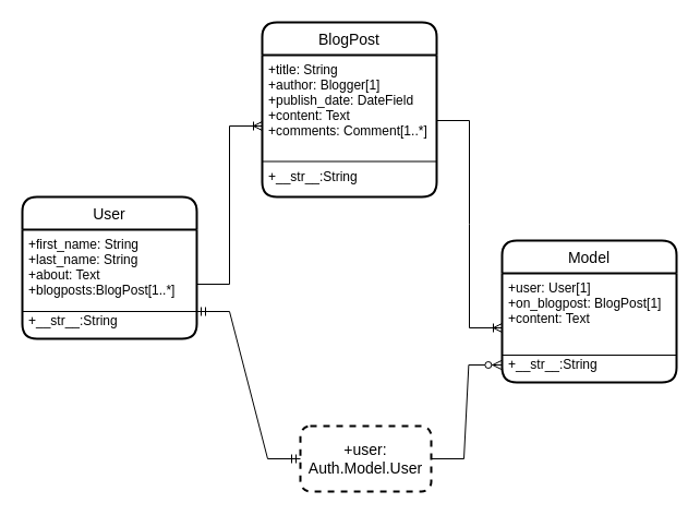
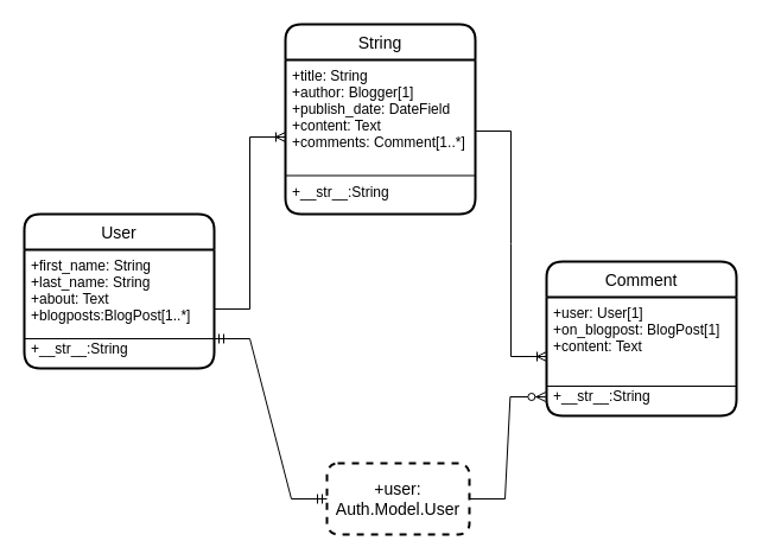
- <mxCell id="5" value="BlogPost" style="swimlane;childLayout=stackLayout;horizontal=1;startSize=30;horizontalStack=0;rounded=1;fontSize=14;fontStyle=0;strokeWidth=2;resizeParent=0;resizeLast=1;shadow=0;dashed=0;align=center;strokeColor=#000000;" vertex="1" parent="1"><mxGeometry x="240" y="20" width="160" height="160" as="geometry" /></mxCell>
+ <mxCell id="5" value="String" style="swimlane;childLayout=stackLayout;horizontal=1;startSize=30;horizontalStack=0;rounded=1;fontSize=14;fontStyle=0;strokeWidth=2;resizeParent=0;resizeLast=1;shadow=0;dashed=0;align=center;strokeColor=#000000;" vertex="1" parent="1"><mxGeometry x="240" y="20" width="160" height="160" as="geometry" /></mxCell>
- <mxCell id="9" value="Model" style="swimlane;childLayout=stackLayout;horizontal=1;startSize=30;horizontalStack=0;rounded=1;fontSize=14;fontStyle=0;strokeWidth=2;resizeParent=0;resizeLast=1;shadow=0;dashed=0;align=center;strokeColor=#000000;" vertex="1" parent="1"><mxGeometry x="460" y="220" width="160" height="130" as="geometry" /></mxCell>
+ <mxCell id="9" value="Comment" style="swimlane;childLayout=stackLayout;horizontal=1;startSize=30;horizontalStack=0;rounded=1;fontSize=14;fontStyle=0;strokeWidth=2;resizeParent=0;resizeLast=1;shadow=0;dashed=0;align=center;strokeColor=#000000;" vertex="1" parent="1"><mxGeometry x="460" y="220" width="160" height="130" as="geometry" /></mxCell>
